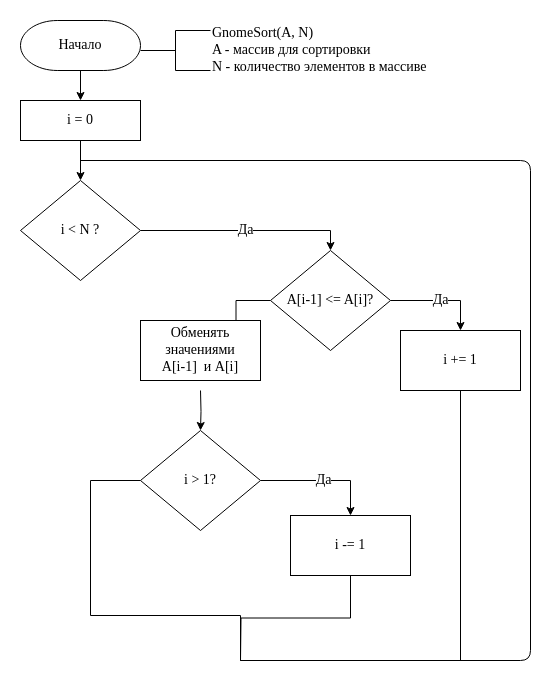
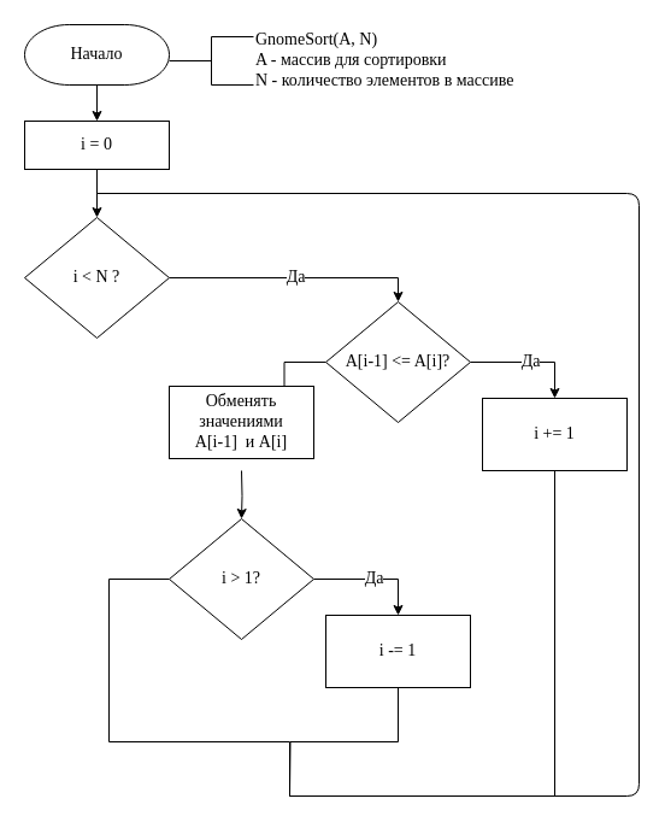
- <mxCell id="19" value="i -= 1" style="rounded=0;whiteSpace=wrap;html=1;fontSize=14;fontFamily=Times New Roman;" parent="1" vertex="1"><mxGeometry x="290" y="515" width="120" height="60" as="geometry" /></mxCell>
+ <mxCell id="19" value="i -= 1" style="rounded=0;whiteSpace=wrap;html=1;fontSize=14;fontFamily=Times New Roman;" parent="1" vertex="1"><mxGeometry x="270" y="510" width="120" height="60" as="geometry" /></mxCell>
